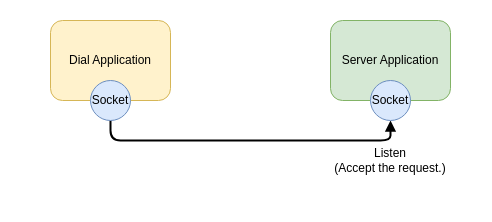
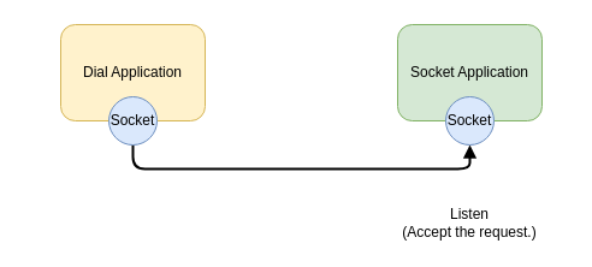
- <mxCell id="6" value="Server Application" style="rounded=1;whiteSpace=wrap;html=1;fillColor=#d5e8d4;strokeColor=#82b366;" parent="1" vertex="1"><mxGeometry x="330" y="20" width="120" height="80" as="geometry" /></mxCell>
+ <mxCell id="6" value="Socket Application" style="rounded=1;whiteSpace=wrap;html=1;fillColor=#d5e8d4;strokeColor=#82b366;" parent="1" vertex="1"><mxGeometry x="330" y="20" width="120" height="80" as="geometry" /></mxCell>
- <mxCell id="8" value="Listen&lt;br&gt;(Accept the request.)" style="text;html=1;strokeColor=none;fillColor=none;align=center;verticalAlign=middle;whiteSpace=wrap;rounded=0;" parent="1" vertex="1"><mxGeometry x="310" y="140" width="160" height="40" as="geometry" /></mxCell>
+ <mxCell id="8" value="Listen&lt;br&gt;(Accept the request.)" style="text;html=1;strokeColor=none;fillColor=none;align=center;verticalAlign=middle;whiteSpace=wrap;rounded=0;" parent="1" vertex="1"><mxGeometry x="310" y="165" width="160" height="40" as="geometry" /></mxCell>
